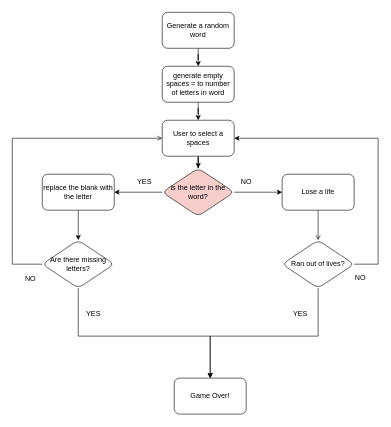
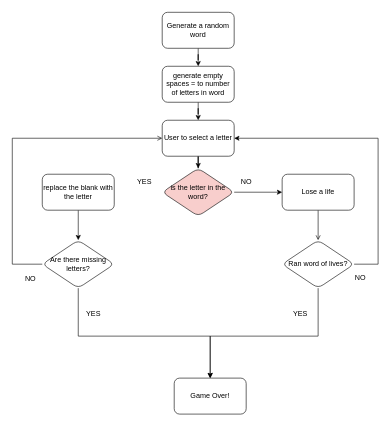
- <mxCell id="7" value="User to select a spaces" style="whiteSpace=wrap;html=1;rounded=1;" vertex="1" parent="1"><mxGeometry x="270" y="200" width="120" height="60" as="geometry" /></mxCell>
+ <mxCell id="7" value="User to select a letter" style="whiteSpace=wrap;html=1;rounded=1;" vertex="1" parent="1"><mxGeometry x="270" y="200" width="120" height="60" as="geometry" /></mxCell>
- <mxCell id="8" value="" style="edgeStyle=orthogonalEdgeStyle;rounded=0;orthogonalLoop=1;jettySize=auto;html=1;" edge="1" parent="1" source="10" target="12"><mxGeometry relative="1" as="geometry" /></mxCell>
- <mxCell id="24" value="Ran out of lives?" style="rhombus;whiteSpace=wrap;html=1;rounded=1;" vertex="1" parent="1"><mxGeometry x="470" y="400" width="120" height="80" as="geometry" /></mxCell>
+ <mxCell id="24" value="Ran word of lives?" style="rhombus;whiteSpace=wrap;html=1;rounded=1;" vertex="1" parent="1"><mxGeometry x="470" y="400" width="120" height="80" as="geometry" /></mxCell>
